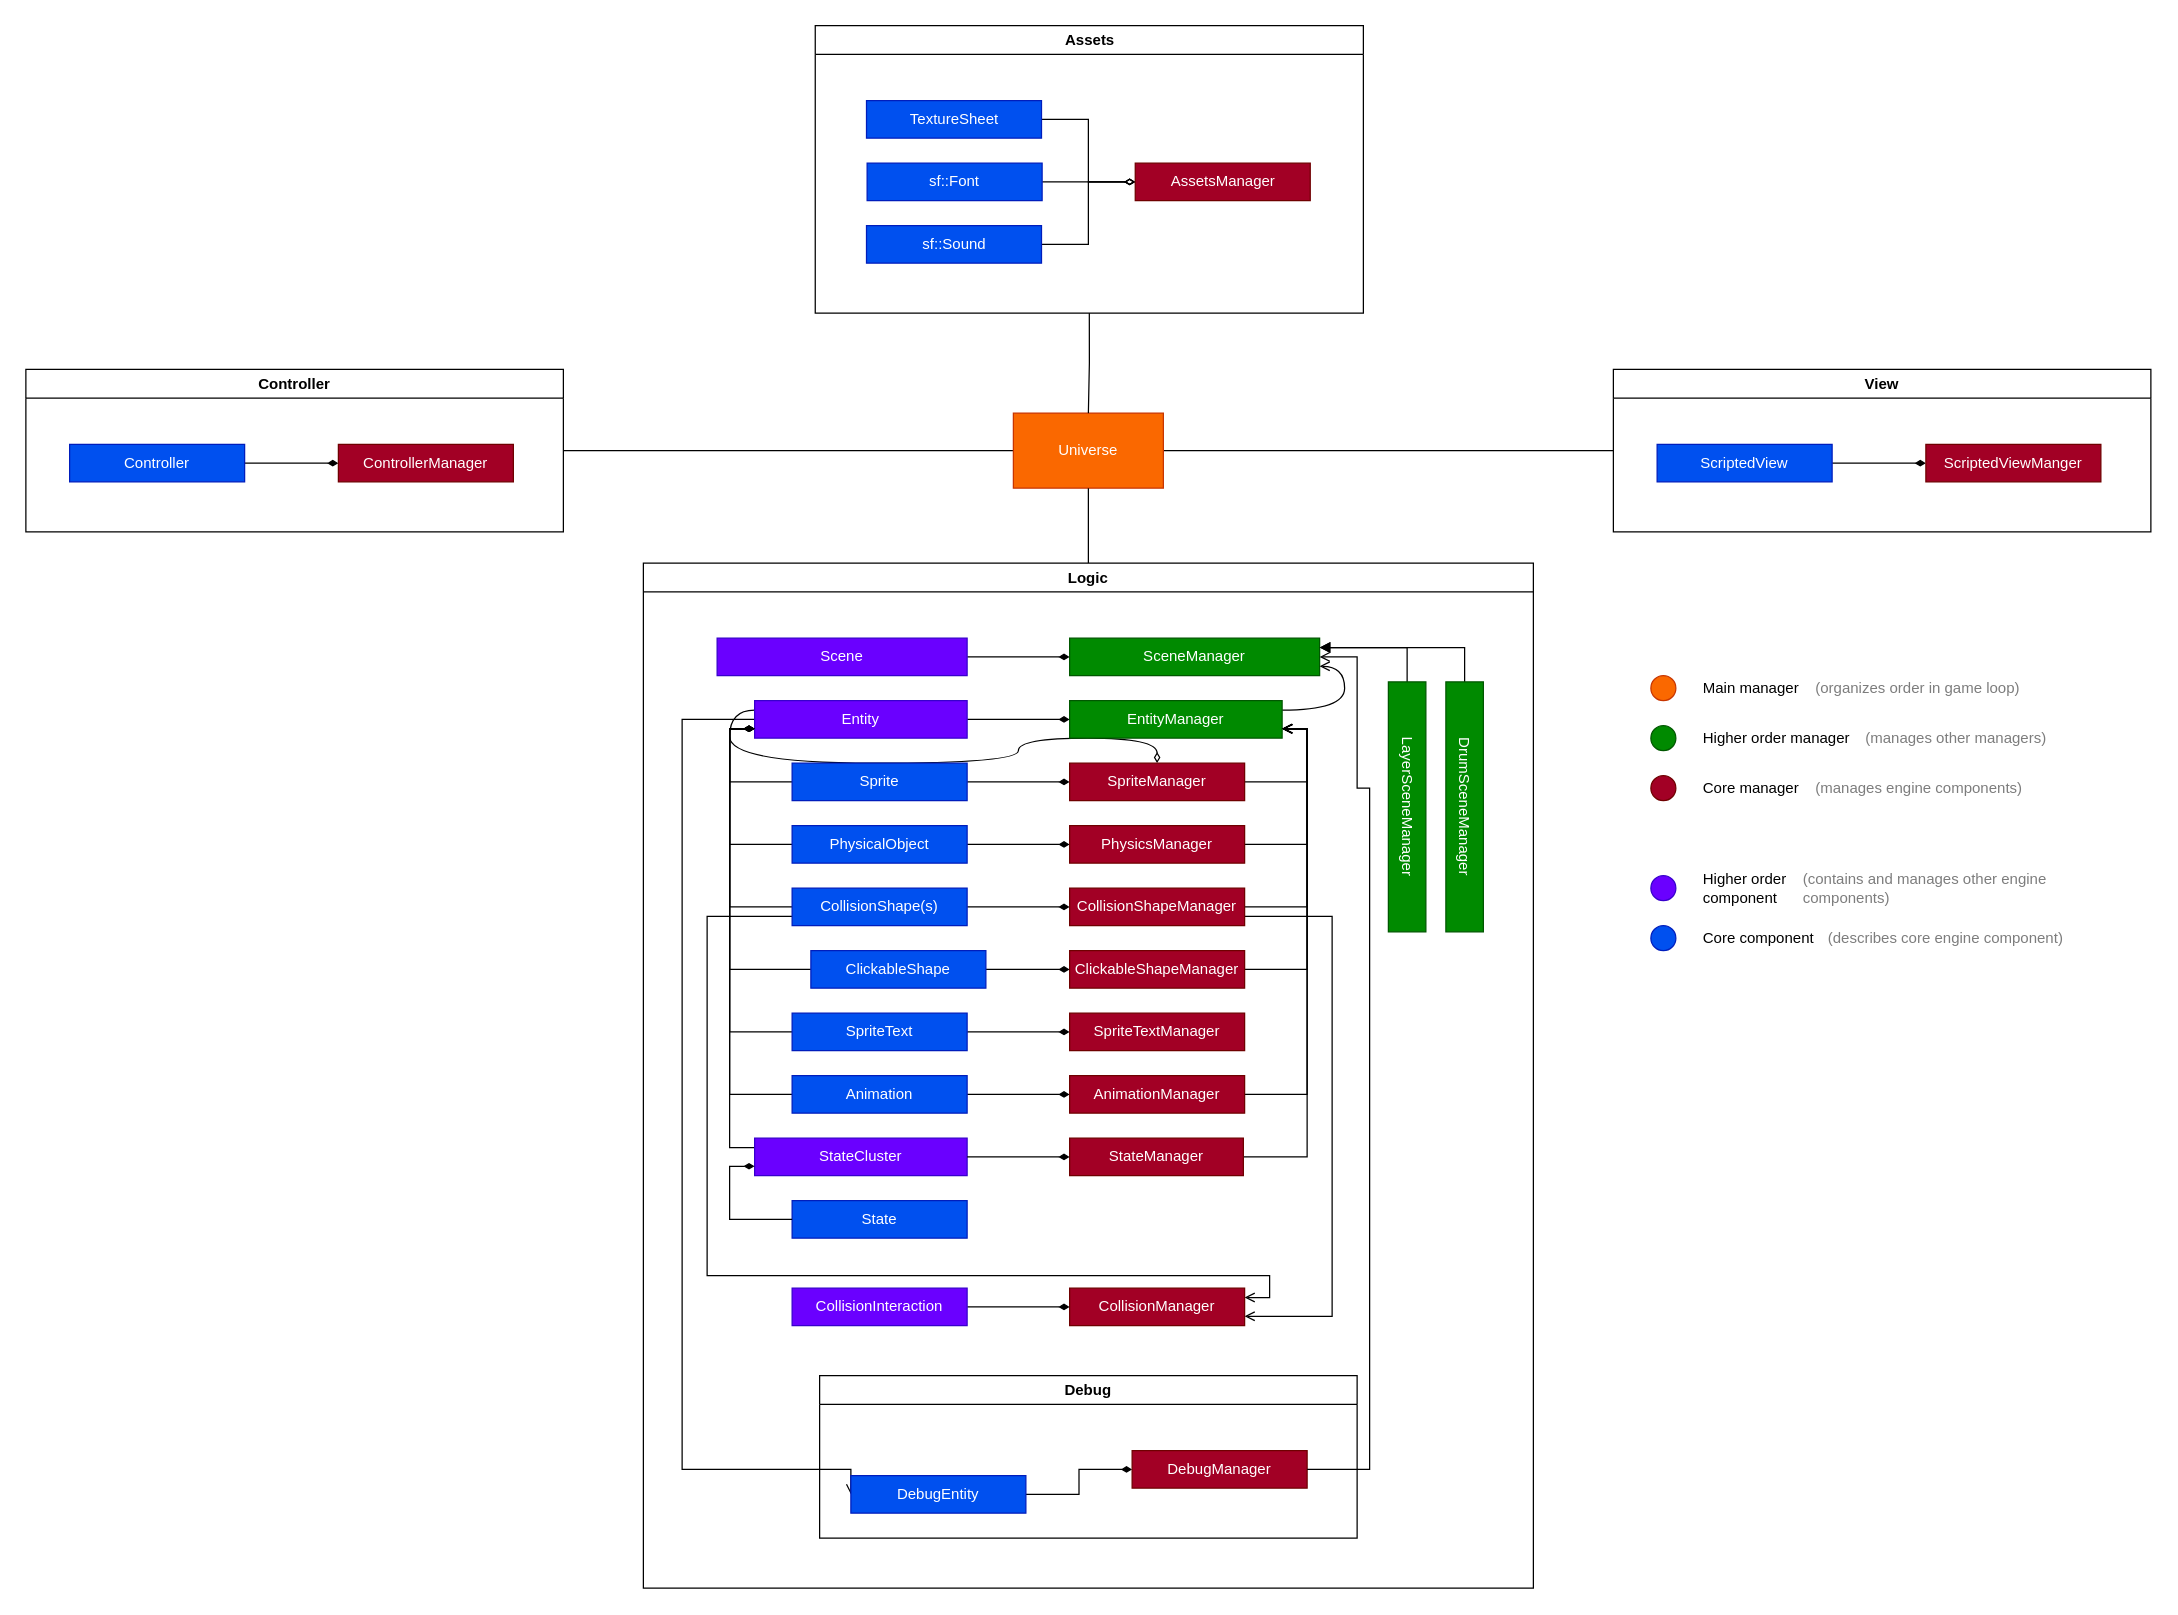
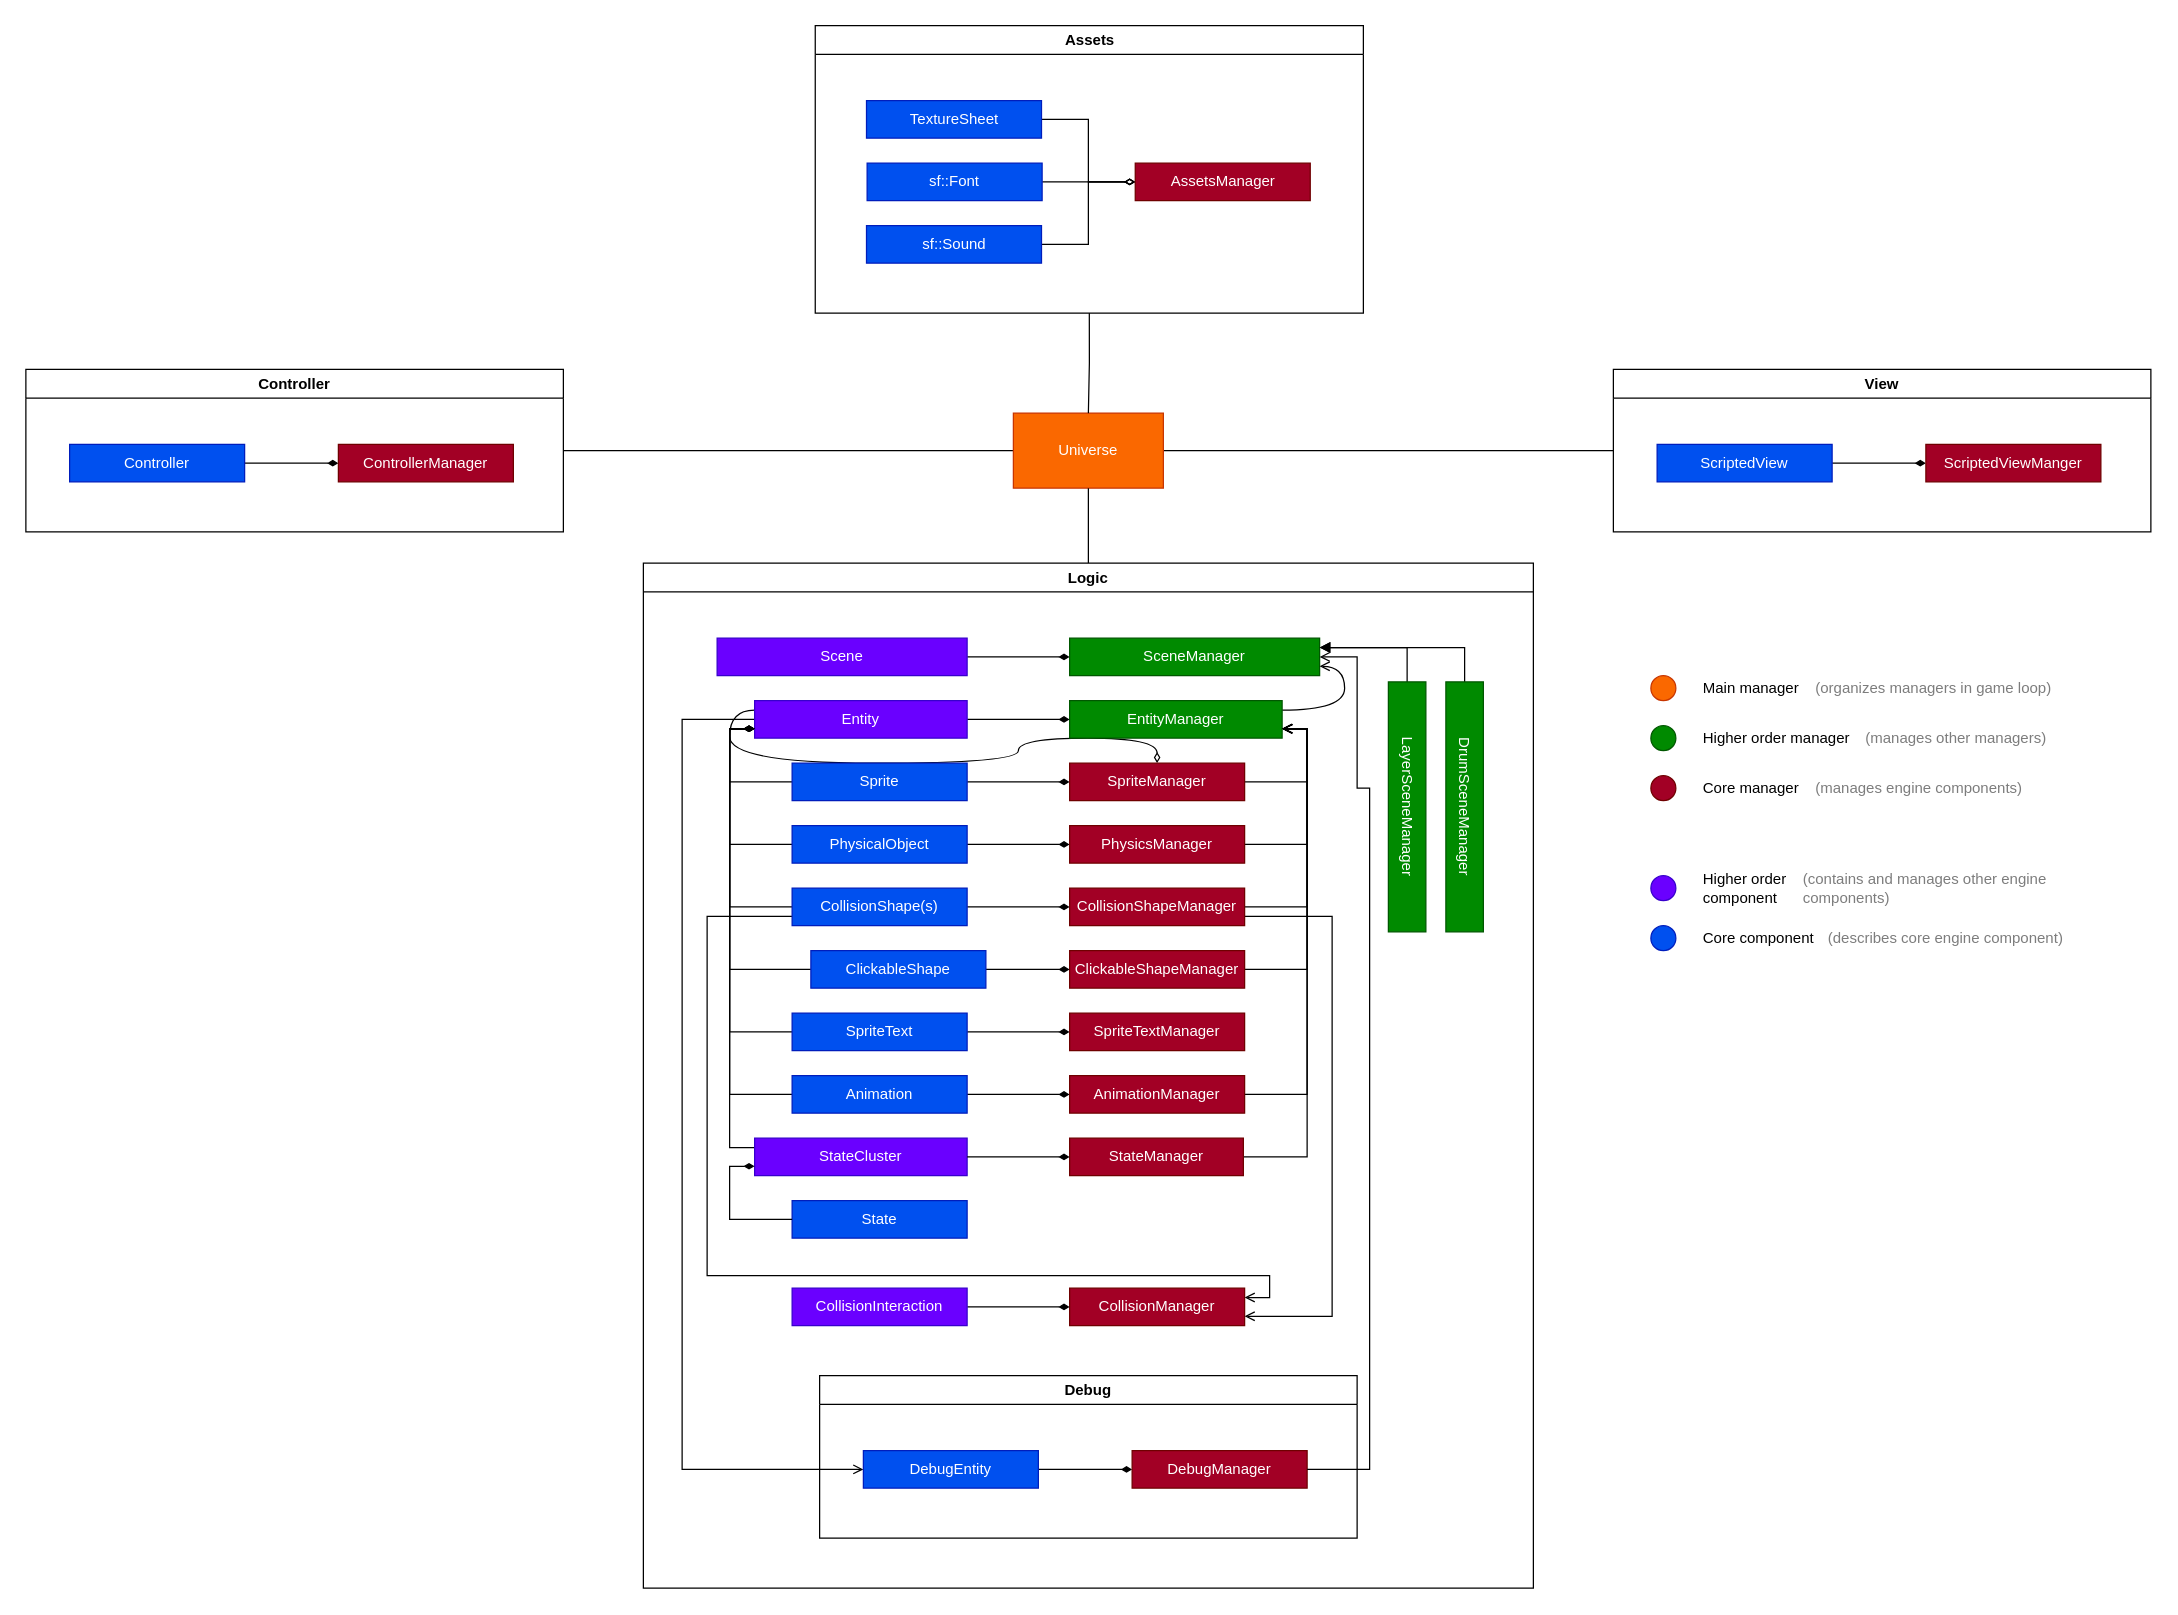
- <mxCell id="88" value="&lt;font color=&quot;#7d7d7d&quot;&gt;(organizes order in game loop)&lt;/font&gt;" style="text;html=1;strokeColor=none;fillColor=none;align=left;verticalAlign=middle;whiteSpace=wrap;rounded=0;" parent="1" vertex="1"><mxGeometry x="1450" y="535" width="200" height="30" as="geometry" /></mxCell>
+ <mxCell id="88" value="&lt;font color=&quot;#7d7d7d&quot;&gt;(organizes managers in game loop)&lt;/font&gt;" style="text;html=1;strokeColor=none;fillColor=none;align=left;verticalAlign=middle;whiteSpace=wrap;rounded=0;" parent="1" vertex="1"><mxGeometry x="1450" y="535" width="200" height="30" as="geometry" /></mxCell>
- <mxCell id="63" value="DebugEntity" style="rounded=0;whiteSpace=wrap;html=1;fillColor=#0050ef;fontColor=#ffffff;strokeColor=#001DBC;" parent="61" vertex="1"><mxGeometry x="25" y="80" width="140" height="30" as="geometry" /></mxCell>
+ <mxCell id="63" value="DebugEntity" style="rounded=0;whiteSpace=wrap;html=1;fillColor=#0050ef;fontColor=#ffffff;strokeColor=#001DBC;" parent="61" vertex="1"><mxGeometry x="35" y="60" width="140" height="30" as="geometry" /></mxCell>
